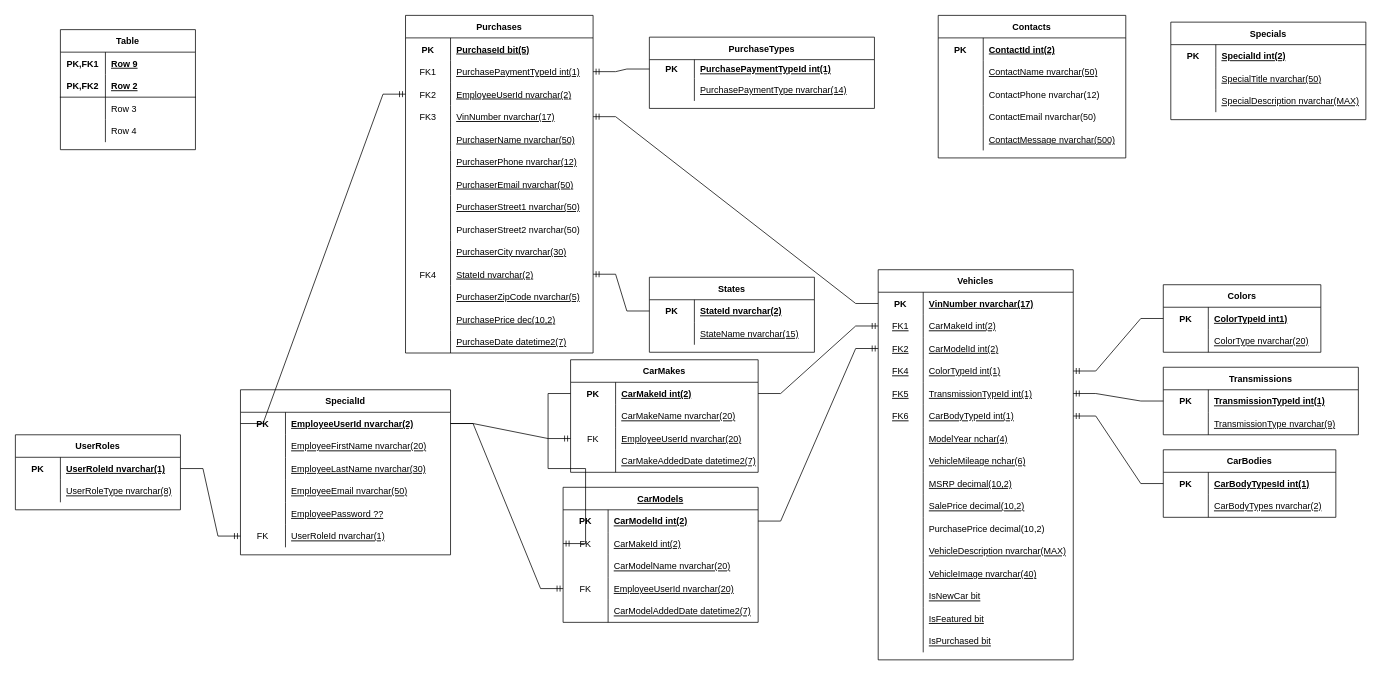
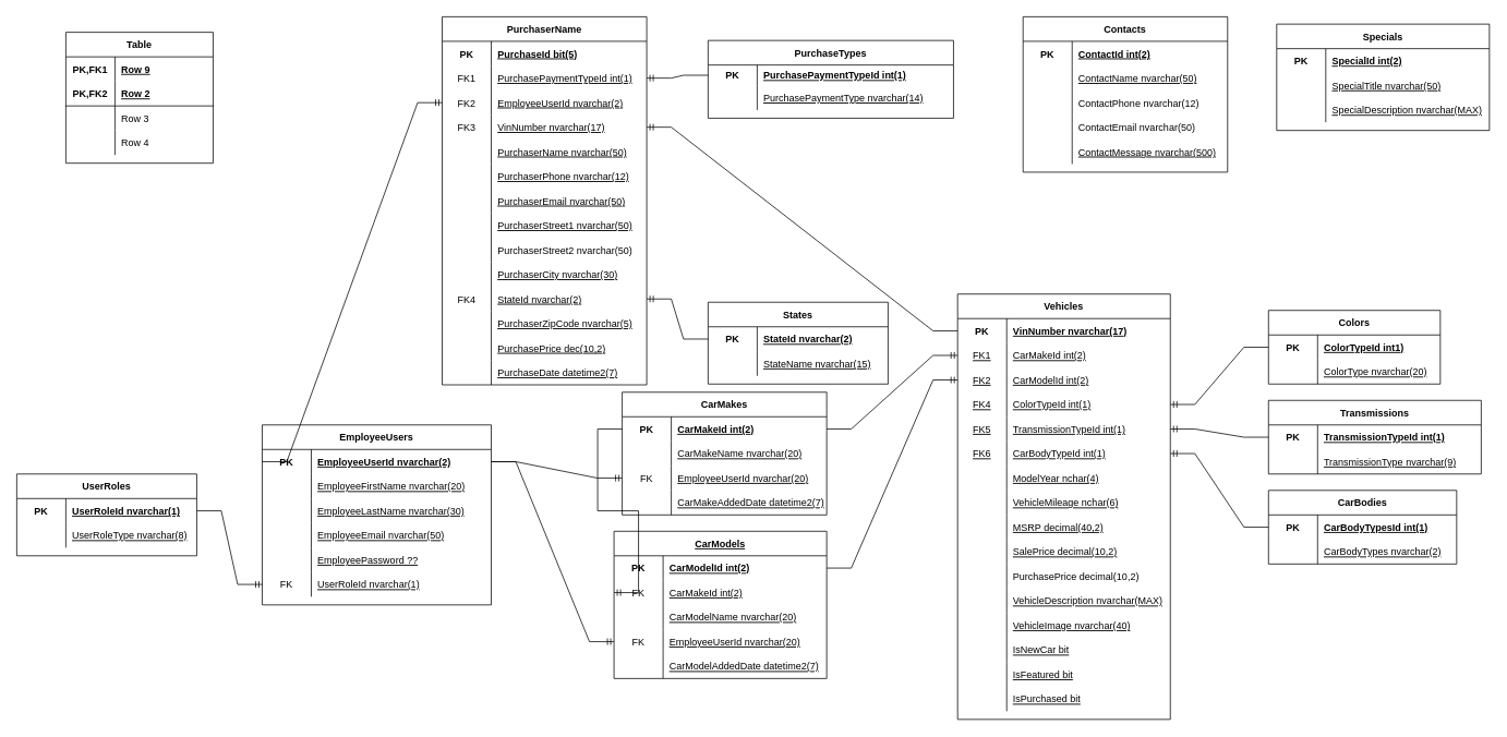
- <mxCell id="132" value="Purchases" style="shape=table;startSize=30;container=1;collapsible=1;childLayout=tableLayout;fixedRows=1;rowLines=0;fontStyle=1;align=center;resizeLast=1;" parent="1" vertex="1"><mxGeometry x="540" y="20" width="250" height="450" as="geometry"><mxRectangle x="410" y="380" width="80" height="30" as="alternateBounds" /></mxGeometry></mxCell>
+ <mxCell id="132" value="PurchaserName" style="shape=table;startSize=30;container=1;collapsible=1;childLayout=tableLayout;fixedRows=1;rowLines=0;fontStyle=1;align=center;resizeLast=1;" parent="1" vertex="1"><mxGeometry x="540" y="20" width="250" height="450" as="geometry"><mxRectangle x="410" y="380" width="80" height="30" as="alternateBounds" /></mxGeometry></mxCell>
- <mxCell id="196" value="SpecialId" style="shape=table;startSize=30;container=1;collapsible=1;childLayout=tableLayout;fixedRows=1;rowLines=0;fontStyle=1;align=center;resizeLast=1;" parent="1" vertex="1"><mxGeometry x="320" y="519" width="280" height="220" as="geometry" /></mxCell>
+ <mxCell id="196" value="EmployeeUsers" style="shape=table;startSize=30;container=1;collapsible=1;childLayout=tableLayout;fixedRows=1;rowLines=0;fontStyle=1;align=center;resizeLast=1;" parent="1" vertex="1"><mxGeometry x="320" y="519" width="280" height="220" as="geometry" /></mxCell>
- <mxCell id="79" value="MSRP decimal(10,2)" style="shape=partialRectangle;connectable=0;fillColor=none;top=0;left=0;bottom=0;right=0;align=left;spacingLeft=6;overflow=hidden;fontStyle=4" parent="77" vertex="1"><mxGeometry x="60" width="200" height="30" as="geometry"><mxRectangle width="200" height="30" as="alternateBounds" /></mxGeometry></mxCell>
+ <mxCell id="79" value="MSRP decimal(40,2)" style="shape=partialRectangle;connectable=0;fillColor=none;top=0;left=0;bottom=0;right=0;align=left;spacingLeft=6;overflow=hidden;fontStyle=4" parent="77" vertex="1"><mxGeometry x="60" width="200" height="30" as="geometry"><mxRectangle width="200" height="30" as="alternateBounds" /></mxGeometry></mxCell>
